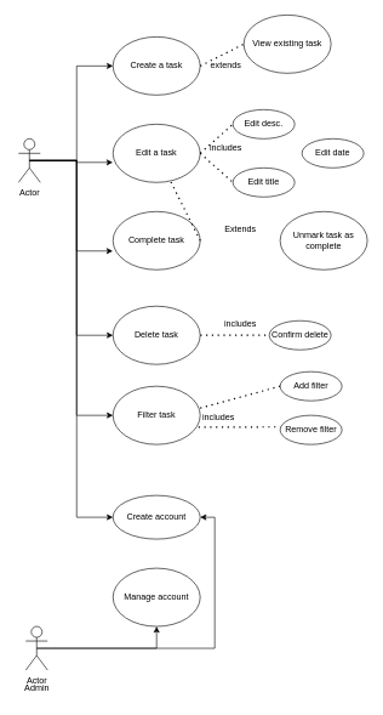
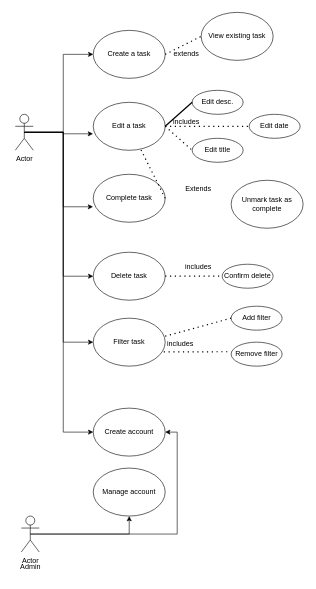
- <mxCell id="20" value="" style="endArrow=none;dashed=1;html=1;dashPattern=1 3;strokeWidth=2;rounded=0;exitX=1;exitY=0.5;exitDx=0;exitDy=0;entryX=0;entryY=0.5;entryDx=0;entryDy=0;" edge="1" parent="1" source="8" target="16"><mxGeometry width="50" height="50" relative="1" as="geometry"><mxPoint x="265" y="200" as="sourcePoint" /><mxPoint x="315" y="150" as="targetPoint" /></mxGeometry></mxCell>
+ <mxCell id="20" value="" style="endArrow=none;dashed=0;html=1;dashPattern=1 3;strokeWidth=2;rounded=0;exitX=1;exitY=0.5;exitDx=0;exitDy=0;entryX=0;entryY=0.5;entryDx=0;entryDy=0;" edge="1" parent="1" source="8" target="16"><mxGeometry width="50" height="50" relative="1" as="geometry"><mxPoint x="265" y="200" as="sourcePoint" /><mxPoint x="315" y="150" as="targetPoint" /></mxGeometry></mxCell>
+ <mxCell id="19" value="" style="endArrow=none;dashed=1;html=1;dashPattern=1 3;strokeWidth=2;rounded=0;entryX=0;entryY=0.5;entryDx=0;entryDy=0;exitX=1;exitY=0.5;exitDx=0;exitDy=0;" edge="1" parent="1" source="8" target="17"><mxGeometry width="50" height="50" relative="1" as="geometry"><mxPoint x="305" y="250" as="sourcePoint" /><mxPoint x="355" y="200" as="targetPoint" /></mxGeometry></mxCell>
- <mxCell id="13" value="Unmark task as complete" style="ellipse;whiteSpace=wrap;html=1;" vertex="1" parent="1"><mxGeometry x="385" y="290" width="120" height="80" as="geometry" /></mxCell>
+ <mxCell id="13" value="Unmark task as complete" style="ellipse;whiteSpace=wrap;html=1;" vertex="1" parent="1"><mxGeometry x="385" y="300" width="120" height="80" as="geometry" /></mxCell>
- <mxCell id="26" value="Create account" style="ellipse;whiteSpace=wrap;html=1;" vertex="1" parent="1"><mxGeometry x="155" y="680" width="120" height="60" as="geometry" /></mxCell>
+ <mxCell id="26" value="Create account" style="ellipse;whiteSpace=wrap;html=1;" vertex="1" parent="1"><mxGeometry x="155" y="680" width="120" height="80" as="geometry" /></mxCell>
